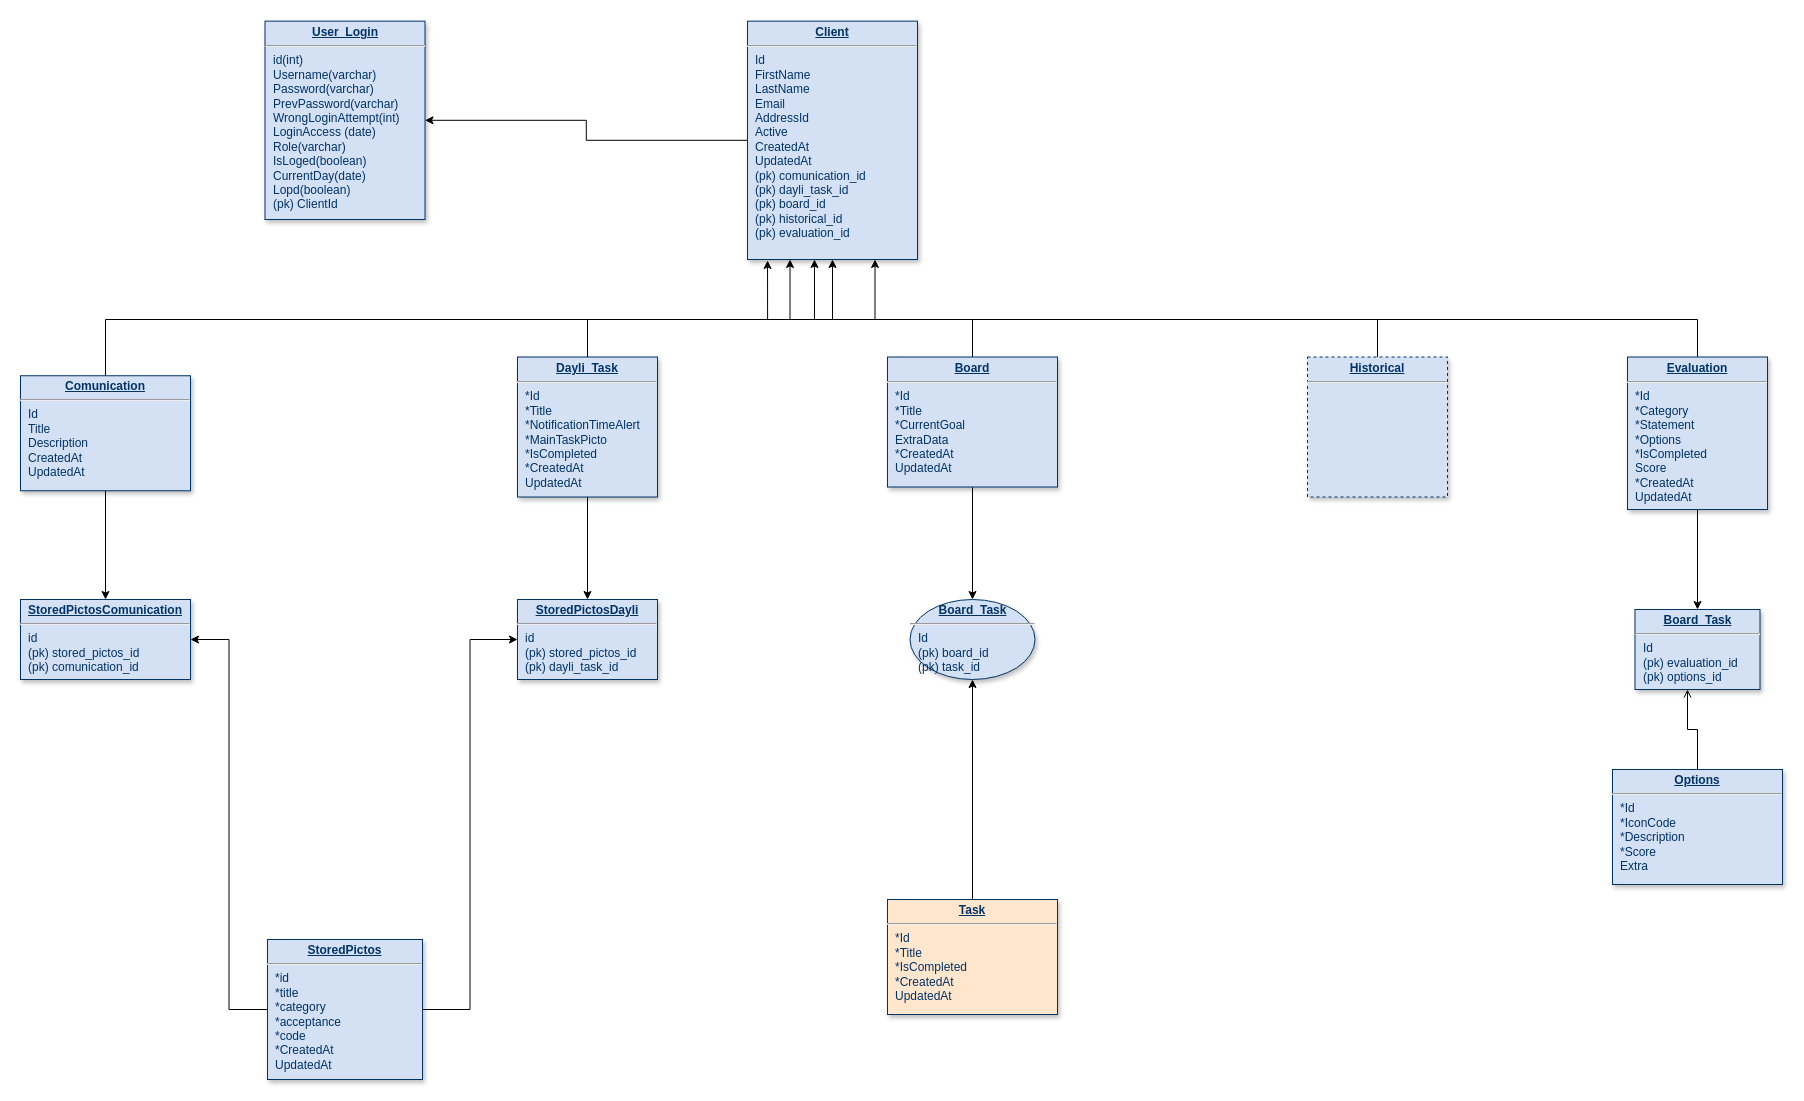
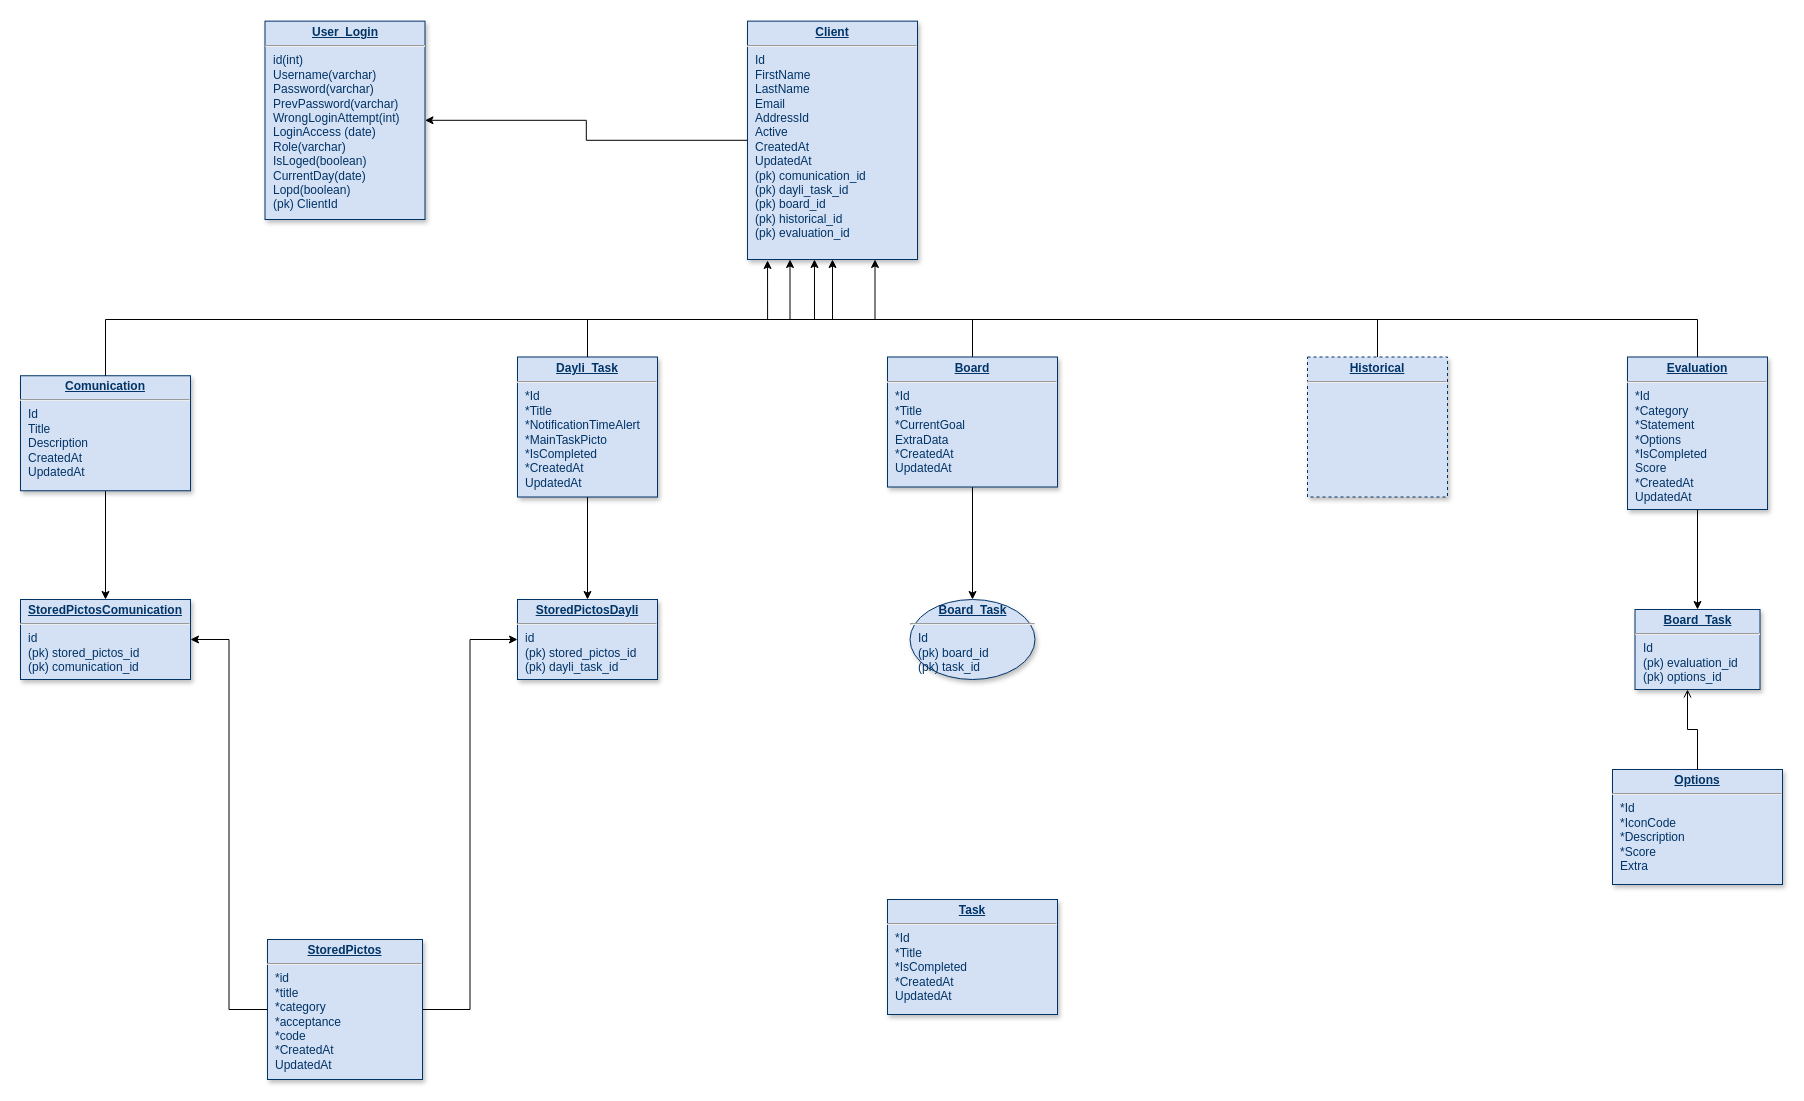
- <mxCell id="12" style="edgeStyle=orthogonalEdgeStyle;rounded=0;orthogonalLoop=1;jettySize=auto;html=1;entryX=0.5;entryY=1;entryDx=0;entryDy=0;" edge="1" parent="1" source="13" target="14"><mxGeometry relative="1" as="geometry" /></mxCell>
- <mxCell id="13" value="&lt;p style=&quot;margin: 0px; margin-top: 4px; text-align: center; text-decoration: underline;&quot;&gt;&lt;strong&gt;Task&lt;/strong&gt;&lt;/p&gt;&lt;hr&gt;&lt;p style=&quot;margin: 0px; margin-left: 8px;&quot;&gt;*Id&lt;/p&gt;&lt;p style=&quot;margin: 0px; margin-left: 8px;&quot;&gt;*Title&lt;/p&gt;&lt;p style=&quot;margin: 0px; margin-left: 8px;&quot;&gt;*IsCompleted&lt;/p&gt;&lt;p style=&quot;margin: 0px; margin-left: 8px;&quot;&gt;&lt;span style=&quot;background-color: initial;&quot;&gt;*CreatedAt&lt;/span&gt;&lt;br&gt;&lt;/p&gt;&lt;p style=&quot;margin: 0px; margin-left: 8px;&quot;&gt;UpdatedAt&lt;/p&gt;" style="verticalAlign=top;align=left;overflow=fill;fontSize=12;fontFamily=Helvetica;html=1;strokeColor=#003366;shadow=1;fillColor=#ffe6cc;fontColor=#003366;" vertex="1" parent="1"><mxGeometry x="887" y="899" width="170" height="115" as="geometry" /></mxCell>
+ <mxCell id="13" value="&lt;p style=&quot;margin: 0px; margin-top: 4px; text-align: center; text-decoration: underline;&quot;&gt;&lt;strong&gt;Task&lt;/strong&gt;&lt;/p&gt;&lt;hr&gt;&lt;p style=&quot;margin: 0px; margin-left: 8px;&quot;&gt;*Id&lt;/p&gt;&lt;p style=&quot;margin: 0px; margin-left: 8px;&quot;&gt;*Title&lt;/p&gt;&lt;p style=&quot;margin: 0px; margin-left: 8px;&quot;&gt;*IsCompleted&lt;/p&gt;&lt;p style=&quot;margin: 0px; margin-left: 8px;&quot;&gt;&lt;span style=&quot;background-color: initial;&quot;&gt;*CreatedAt&lt;/span&gt;&lt;br&gt;&lt;/p&gt;&lt;p style=&quot;margin: 0px; margin-left: 8px;&quot;&gt;UpdatedAt&lt;/p&gt;" style="verticalAlign=top;align=left;overflow=fill;fontSize=12;fontFamily=Helvetica;html=1;strokeColor=#003366;shadow=1;fillColor=#D4E1F5;fontColor=#003366" vertex="1" parent="1"><mxGeometry x="887" y="899" width="170" height="115" as="geometry" /></mxCell>
